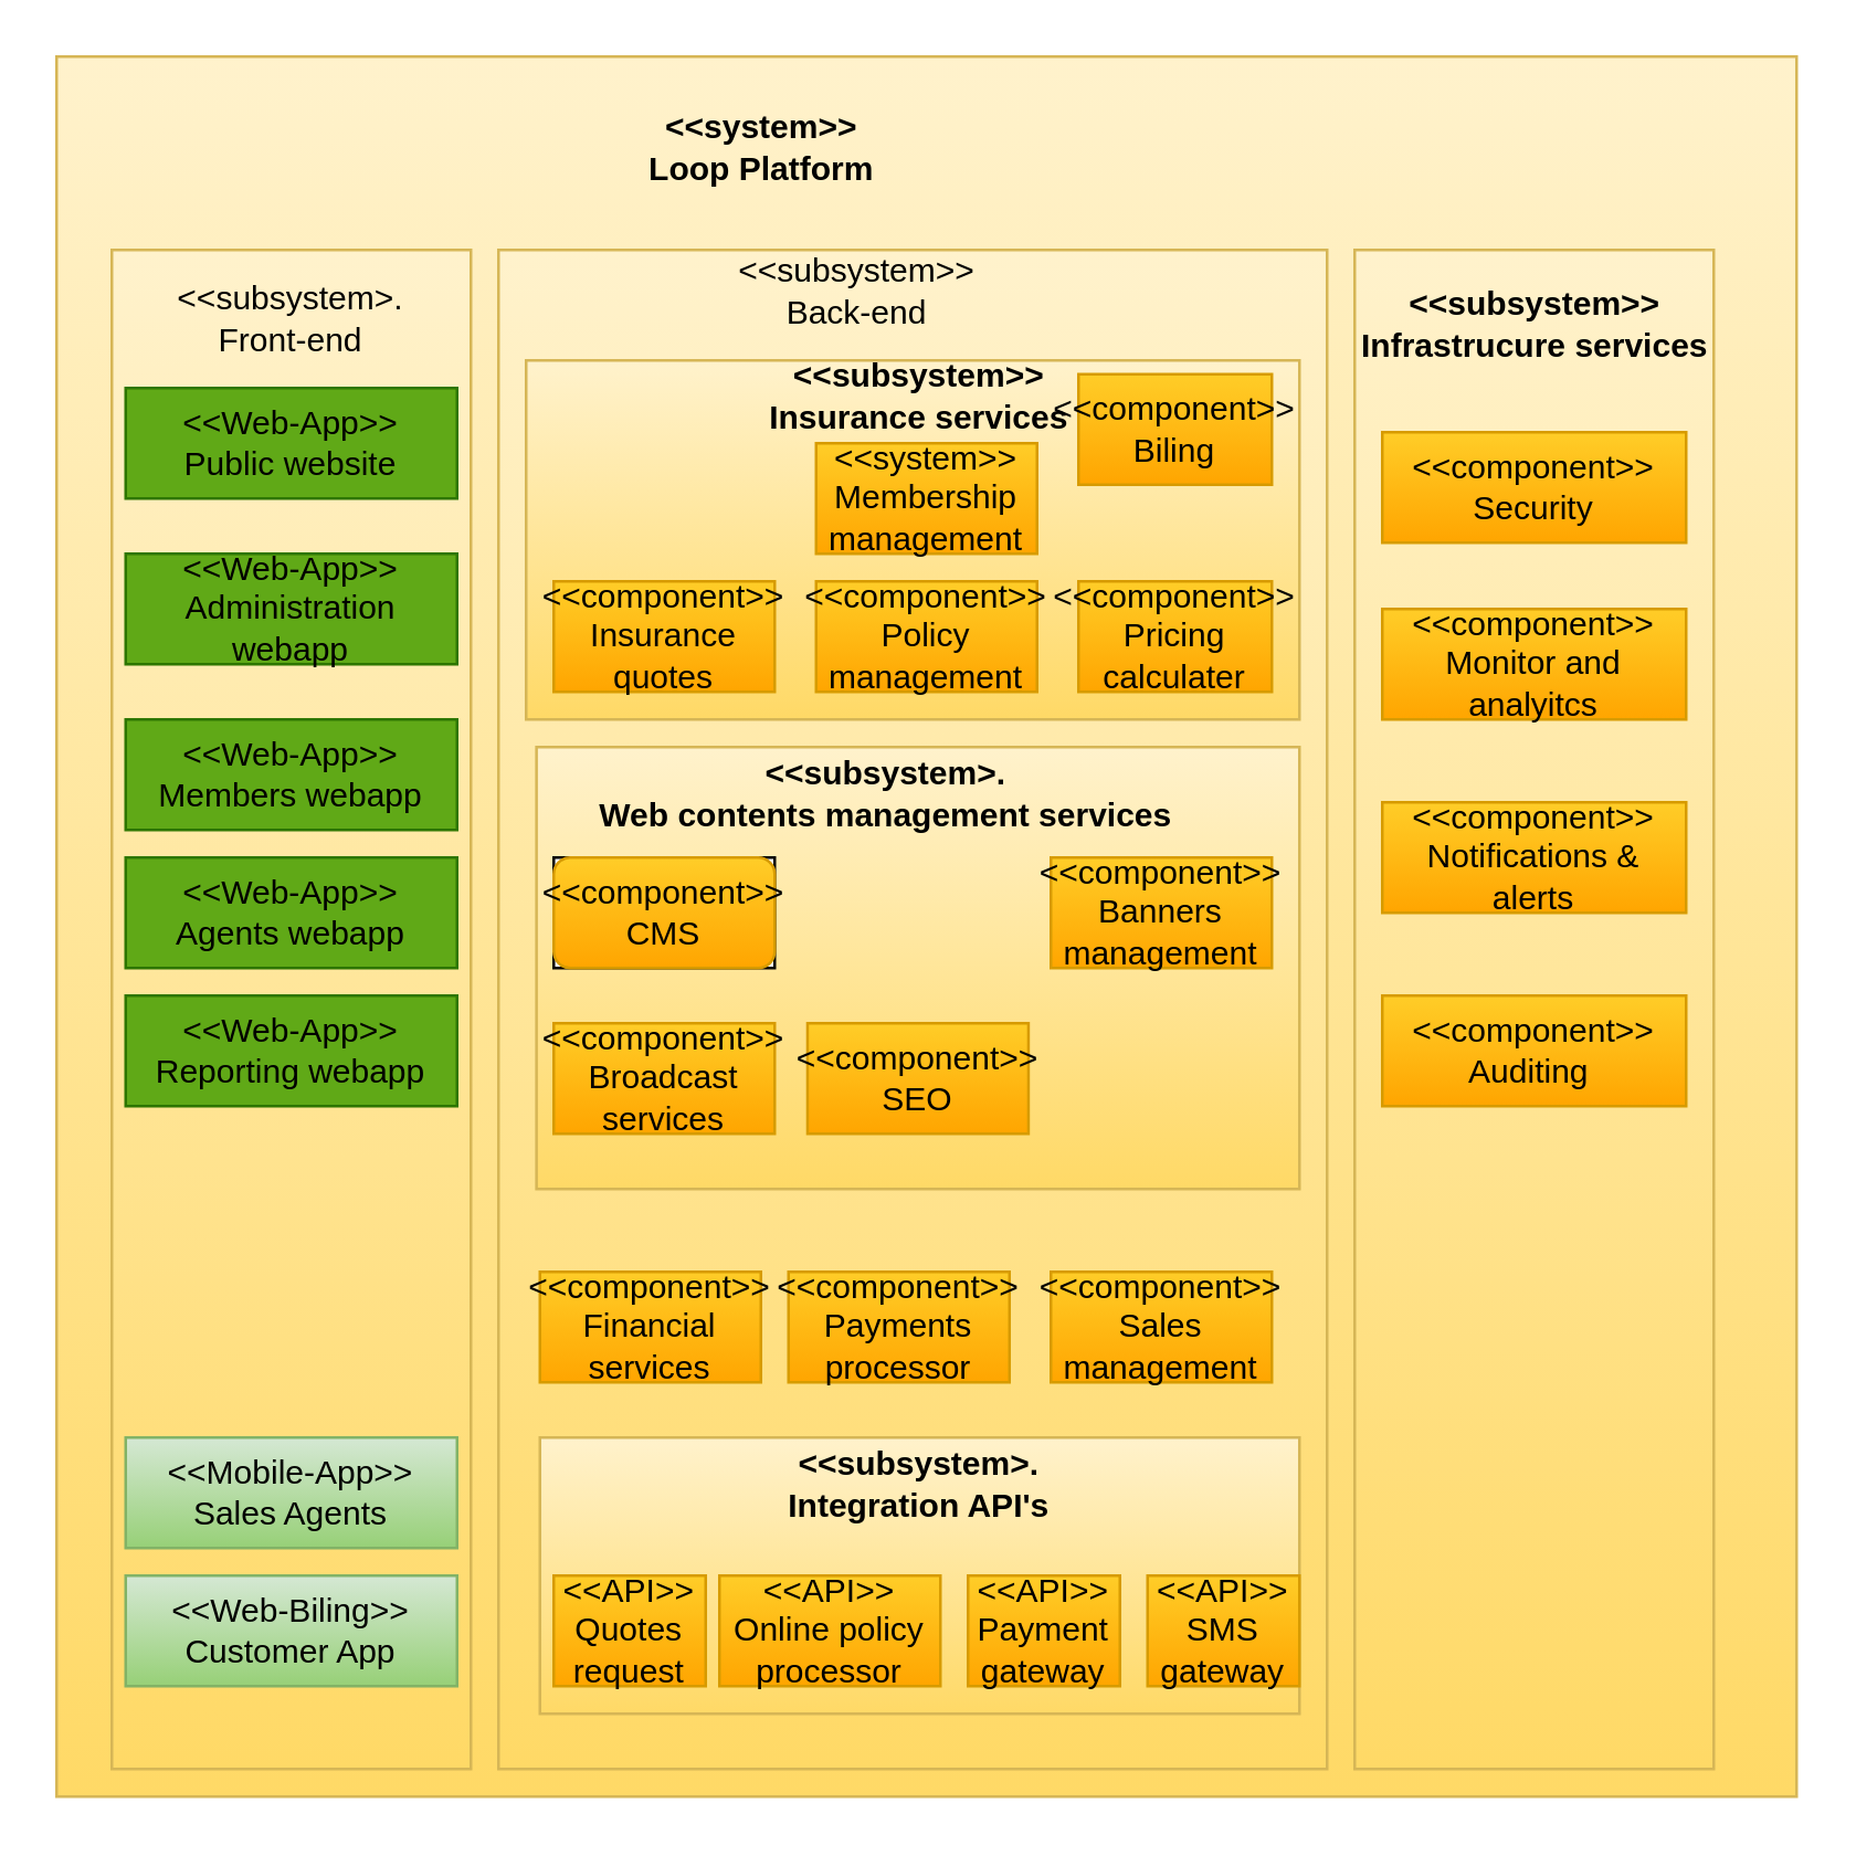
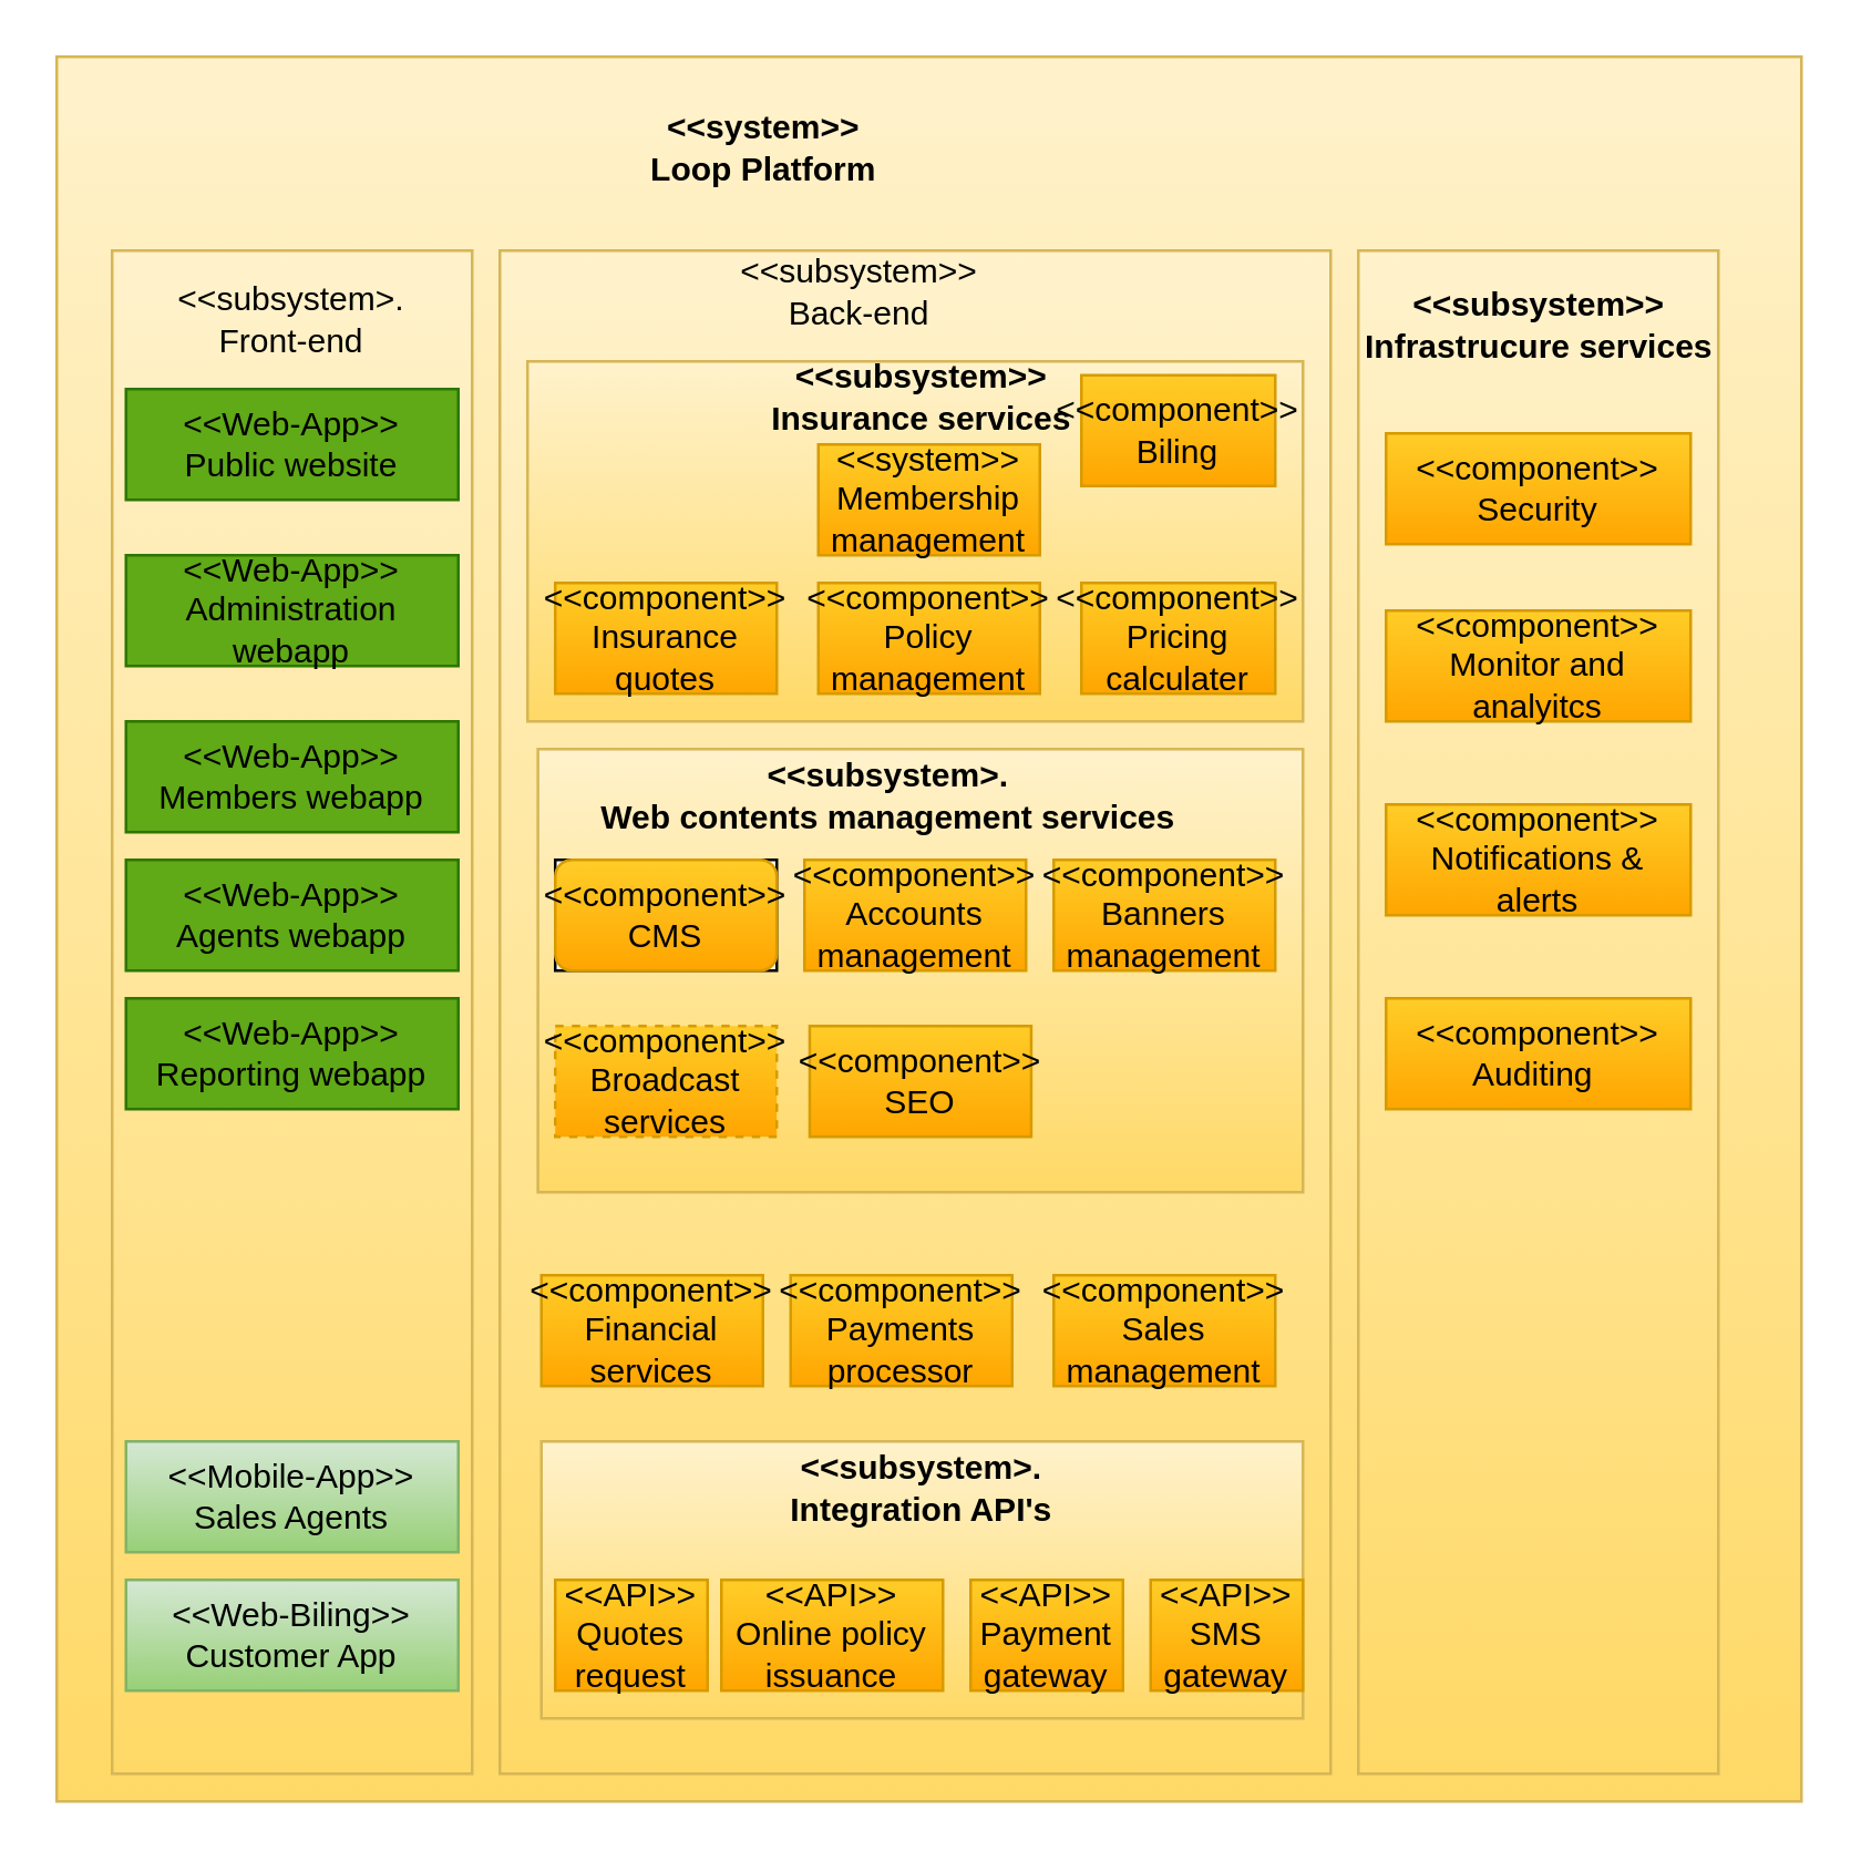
+ <mxCell id="28" value="&amp;lt;&amp;lt;component&amp;gt;&amp;gt;&lt;br&gt;Accounts management" style="html=1;whiteSpace=wrap;fillColor=#ffcd28;gradientColor=#ffa500;strokeColor=#d79b00;" vertex="1" parent="1"><mxGeometry x="290" y="310" width="80" height="40" as="geometry" /></mxCell>
- <mxCell id="30" value="&amp;lt;&amp;lt;component&amp;gt;&amp;gt;&lt;br&gt;Broadcast services" style="html=1;whiteSpace=wrap;fillColor=#ffcd28;gradientColor=#ffa500;strokeColor=#d79b00;" vertex="1" parent="1"><mxGeometry x="200" y="370" width="80" height="40" as="geometry" /></mxCell>
+ <mxCell id="30" value="&amp;lt;&amp;lt;component&amp;gt;&amp;gt;&lt;br&gt;Broadcast services" style="html=1;whiteSpace=wrap;fillColor=#ffcd28;gradientColor=#ffa500;strokeColor=#d79b00;dashed=1;" vertex="1" parent="1"><mxGeometry x="200" y="370" width="80" height="40" as="geometry" /></mxCell>
- <mxCell id="37" value="&amp;lt;&amp;lt;API&amp;gt;&amp;gt;&lt;br&gt;Online policy processor" style="html=1;whiteSpace=wrap;fillColor=#ffcd28;gradientColor=#ffa500;strokeColor=#d79b00;" vertex="1" parent="1"><mxGeometry x="260" y="570" width="80" height="40" as="geometry" /></mxCell>
+ <mxCell id="37" value="&amp;lt;&amp;lt;API&amp;gt;&amp;gt;&lt;br&gt;Online policy issuance" style="html=1;whiteSpace=wrap;fillColor=#ffcd28;gradientColor=#ffa500;strokeColor=#d79b00;" vertex="1" parent="1"><mxGeometry x="260" y="570" width="80" height="40" as="geometry" /></mxCell>
